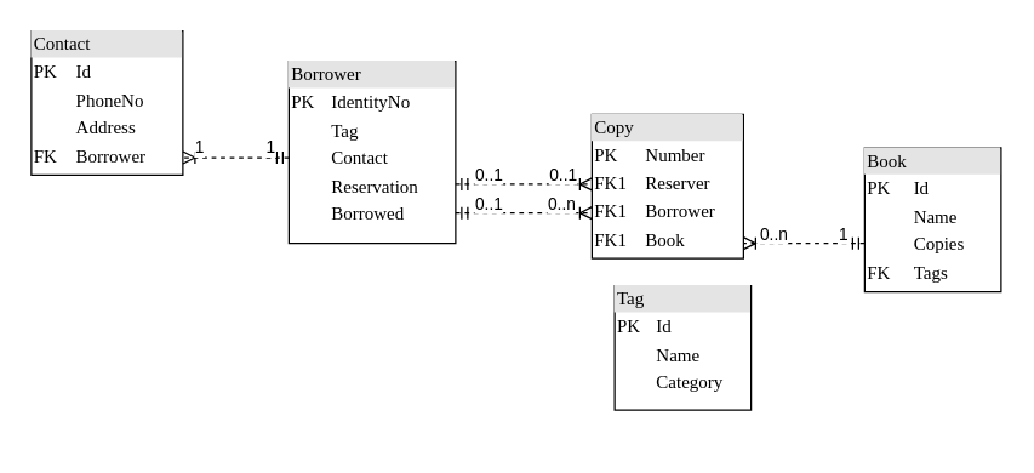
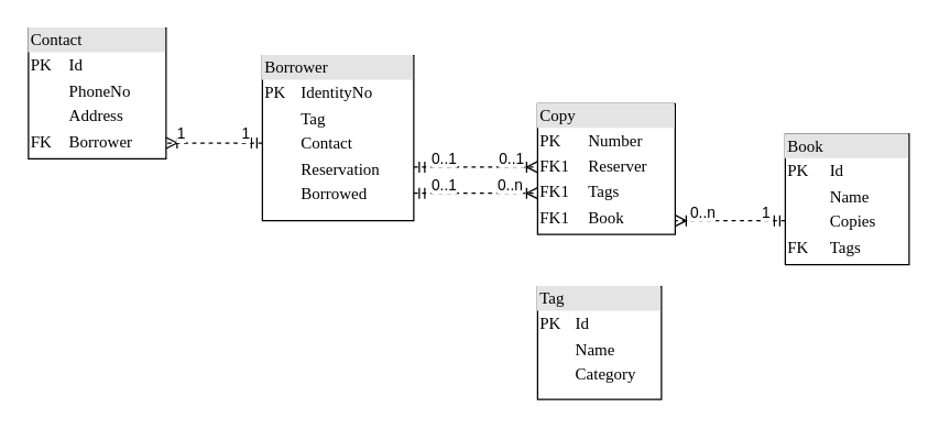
- <mxCell id="5" value="&lt;div style=&quot;box-sizing: border-box ; width: 100% ; background: #e4e4e4 ; padding: 2px&quot;&gt;Copy&lt;/div&gt;&lt;table style=&quot;width: 100% ; font-size: 1em&quot; cellpadding=&quot;2&quot; cellspacing=&quot;0&quot;&gt;&lt;tbody&gt;&lt;tr&gt;&lt;td&gt;PK&lt;/td&gt;&lt;td&gt;Number&lt;/td&gt;&lt;/tr&gt;&lt;tr&gt;&lt;td&gt;FK1&lt;/td&gt;&lt;td&gt;Reserver&lt;/td&gt;&lt;/tr&gt;&lt;tr&gt;&lt;td&gt;FK1&lt;/td&gt;&lt;td&gt;Borrower&lt;/td&gt;&lt;/tr&gt;&lt;tr&gt;&lt;td&gt;FK1&lt;/td&gt;&lt;td&gt;Book&lt;/td&gt;&lt;/tr&gt;&lt;/tbody&gt;&lt;/table&gt;" style="verticalAlign=top;align=left;overflow=fill;html=1;rounded=0;shadow=0;comic=0;labelBackgroundColor=none;strokeWidth=1;fontFamily=Verdana;fontSize=12" parent="1" vertex="1"><mxGeometry x="390" y="75" width="100" height="95" as="geometry" /></mxCell>
+ <mxCell id="5" value="&lt;div style=&quot;box-sizing: border-box ; width: 100% ; background: #e4e4e4 ; padding: 2px&quot;&gt;Copy&lt;/div&gt;&lt;table style=&quot;width: 100% ; font-size: 1em&quot; cellpadding=&quot;2&quot; cellspacing=&quot;0&quot;&gt;&lt;tbody&gt;&lt;tr&gt;&lt;td&gt;PK&lt;/td&gt;&lt;td&gt;Number&lt;/td&gt;&lt;/tr&gt;&lt;tr&gt;&lt;td&gt;FK1&lt;/td&gt;&lt;td&gt;Reserver&lt;/td&gt;&lt;/tr&gt;&lt;tr&gt;&lt;td&gt;FK1&lt;/td&gt;&lt;td&gt;Tags&lt;/td&gt;&lt;/tr&gt;&lt;tr&gt;&lt;td&gt;FK1&lt;/td&gt;&lt;td&gt;Book&lt;/td&gt;&lt;/tr&gt;&lt;/tbody&gt;&lt;/table&gt;" style="verticalAlign=top;align=left;overflow=fill;html=1;rounded=0;shadow=0;comic=0;labelBackgroundColor=none;strokeWidth=1;fontFamily=Verdana;fontSize=12" parent="1" vertex="1"><mxGeometry x="390" y="75" width="100" height="95" as="geometry" /></mxCell>
- <mxCell id="18" value="&lt;div style=&quot;box-sizing:border-box;width:100%;background:#e4e4e4;padding:2px;&quot;&gt;Tag&lt;/div&gt;&lt;table style=&quot;width:100%;font-size:1em;&quot; cellpadding=&quot;2&quot; cellspacing=&quot;0&quot;&gt;&lt;tbody&gt;&lt;tr&gt;&lt;td&gt;PK&lt;/td&gt;&lt;td&gt;Id&lt;/td&gt;&lt;/tr&gt;&lt;tr&gt;&lt;td&gt;&lt;br&gt;&lt;/td&gt;&lt;td&gt;Name&lt;/td&gt;&lt;/tr&gt;&lt;tr&gt;&lt;td&gt;&lt;/td&gt;&lt;td&gt;Category&lt;/td&gt;&lt;/tr&gt;&lt;/tbody&gt;&lt;/table&gt;" style="verticalAlign=top;align=left;overflow=fill;html=1;rounded=0;shadow=0;comic=0;labelBackgroundColor=none;strokeWidth=1;fontFamily=Verdana;fontSize=12" parent="1" vertex="1"><mxGeometry x="405" y="188" width="90" height="82" as="geometry" /></mxCell>
+ <mxCell id="18" value="&lt;div style=&quot;box-sizing:border-box;width:100%;background:#e4e4e4;padding:2px;&quot;&gt;Tag&lt;/div&gt;&lt;table style=&quot;width:100%;font-size:1em;&quot; cellpadding=&quot;2&quot; cellspacing=&quot;0&quot;&gt;&lt;tbody&gt;&lt;tr&gt;&lt;td&gt;PK&lt;/td&gt;&lt;td&gt;Id&lt;/td&gt;&lt;/tr&gt;&lt;tr&gt;&lt;td&gt;&lt;br&gt;&lt;/td&gt;&lt;td&gt;Name&lt;/td&gt;&lt;/tr&gt;&lt;tr&gt;&lt;td&gt;&lt;/td&gt;&lt;td&gt;Category&lt;/td&gt;&lt;/tr&gt;&lt;/tbody&gt;&lt;/table&gt;" style="verticalAlign=top;align=left;overflow=fill;html=1;rounded=0;shadow=0;comic=0;labelBackgroundColor=none;strokeWidth=1;fontFamily=Verdana;fontSize=12" parent="1" vertex="1"><mxGeometry x="390" y="208" width="90" height="82" as="geometry" /></mxCell>
